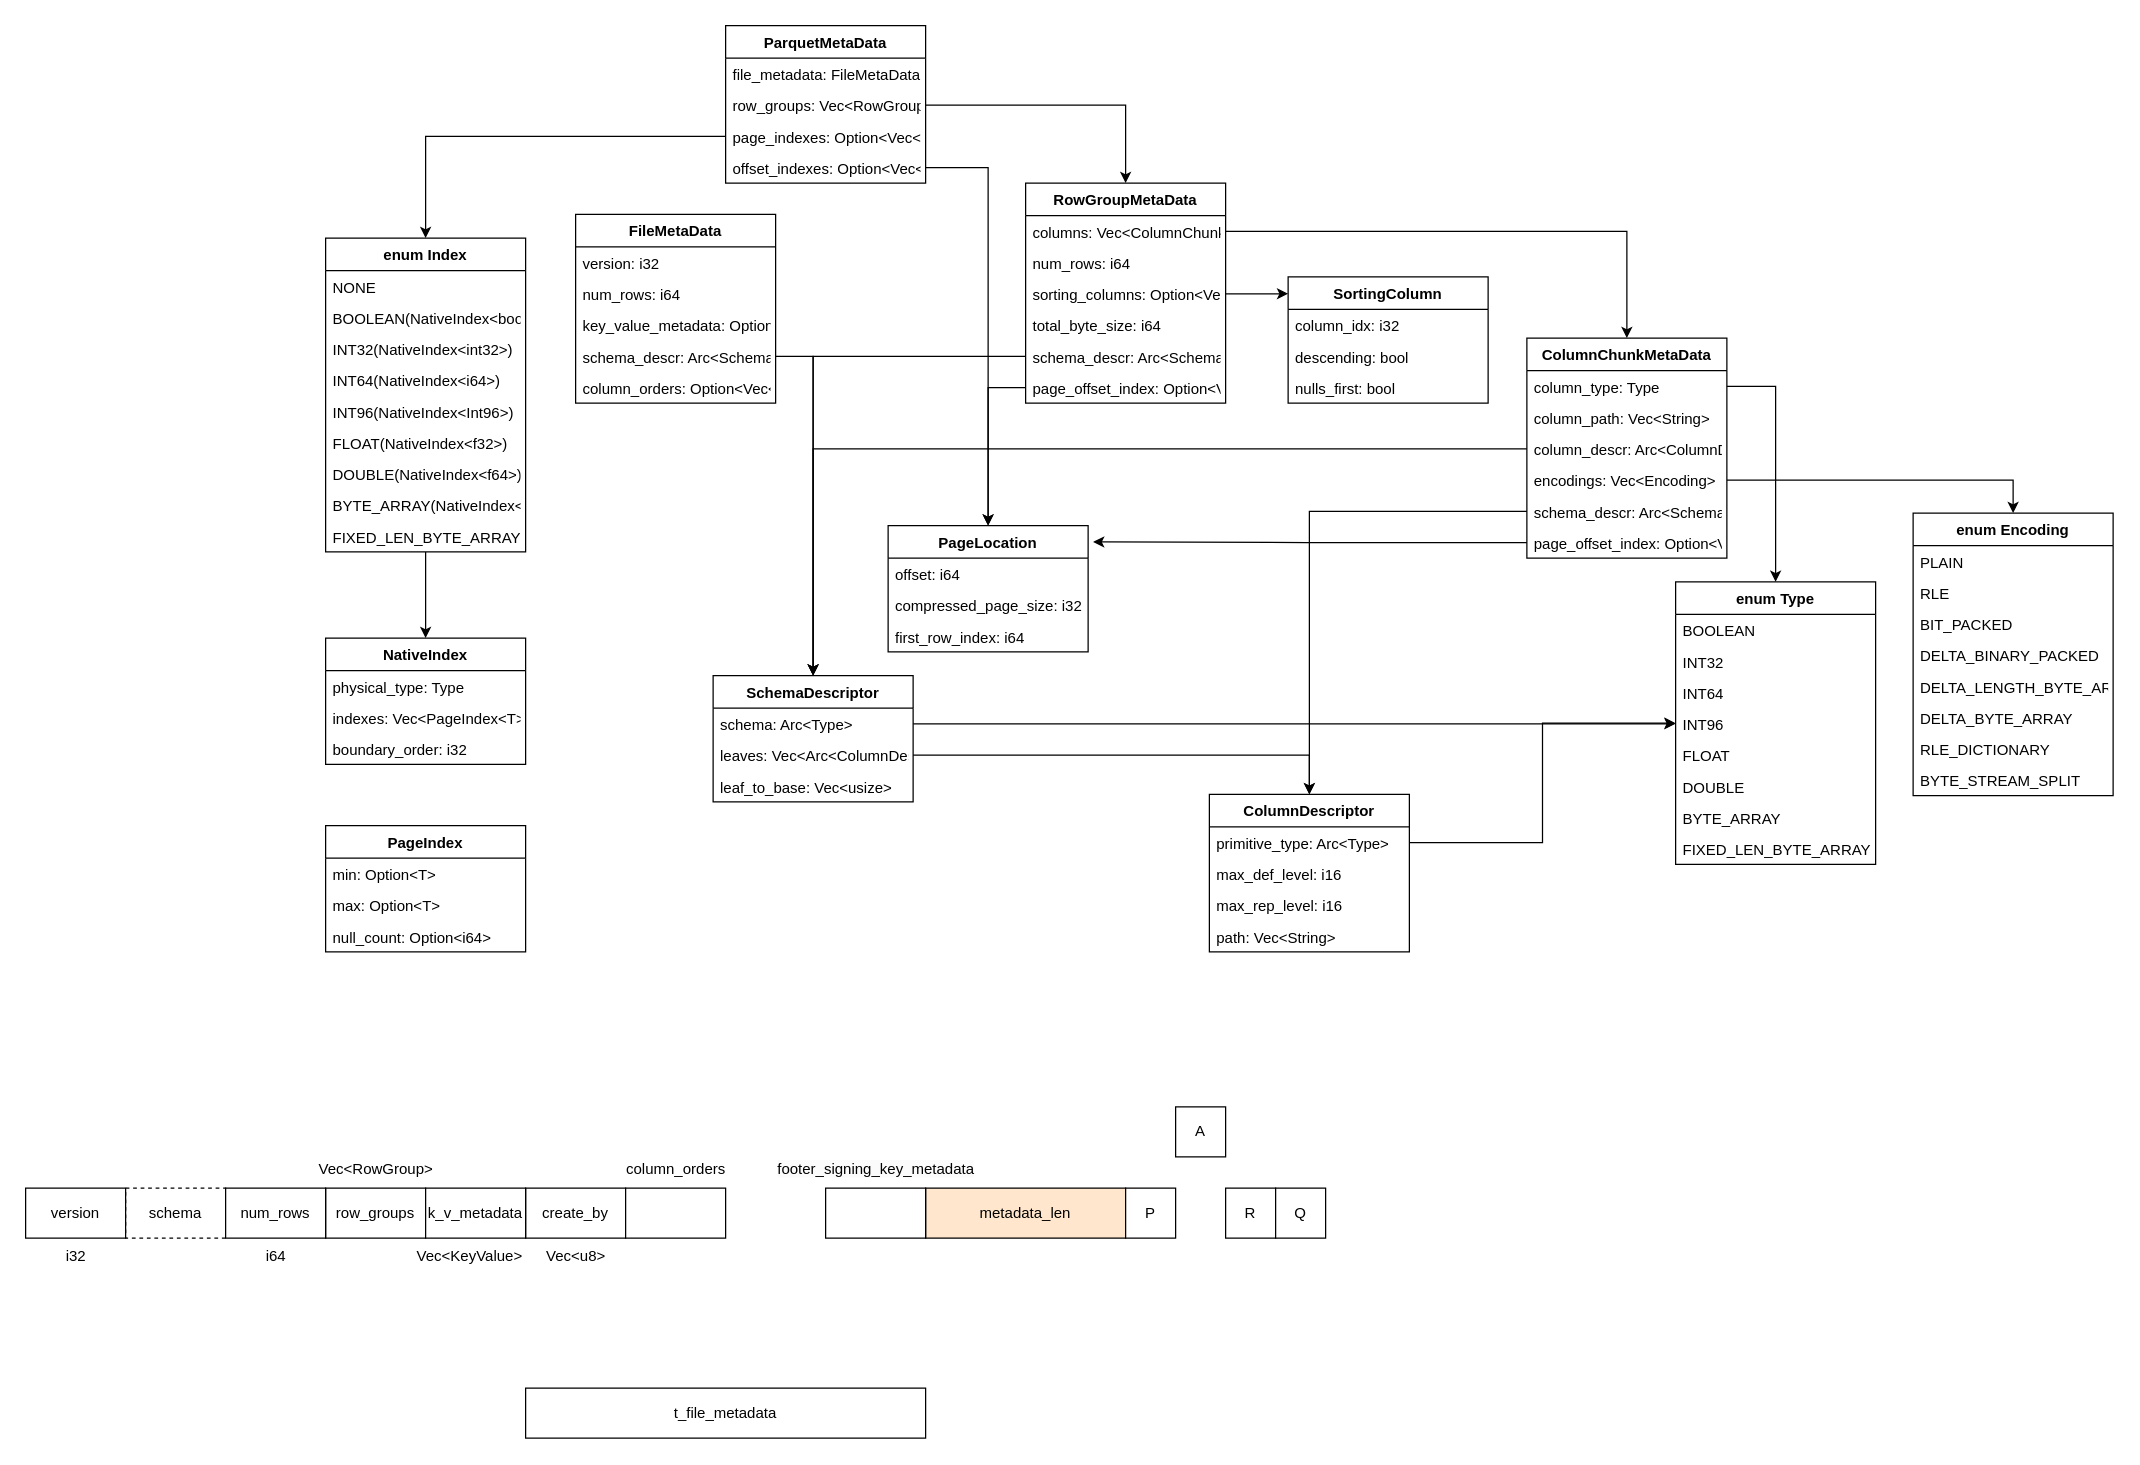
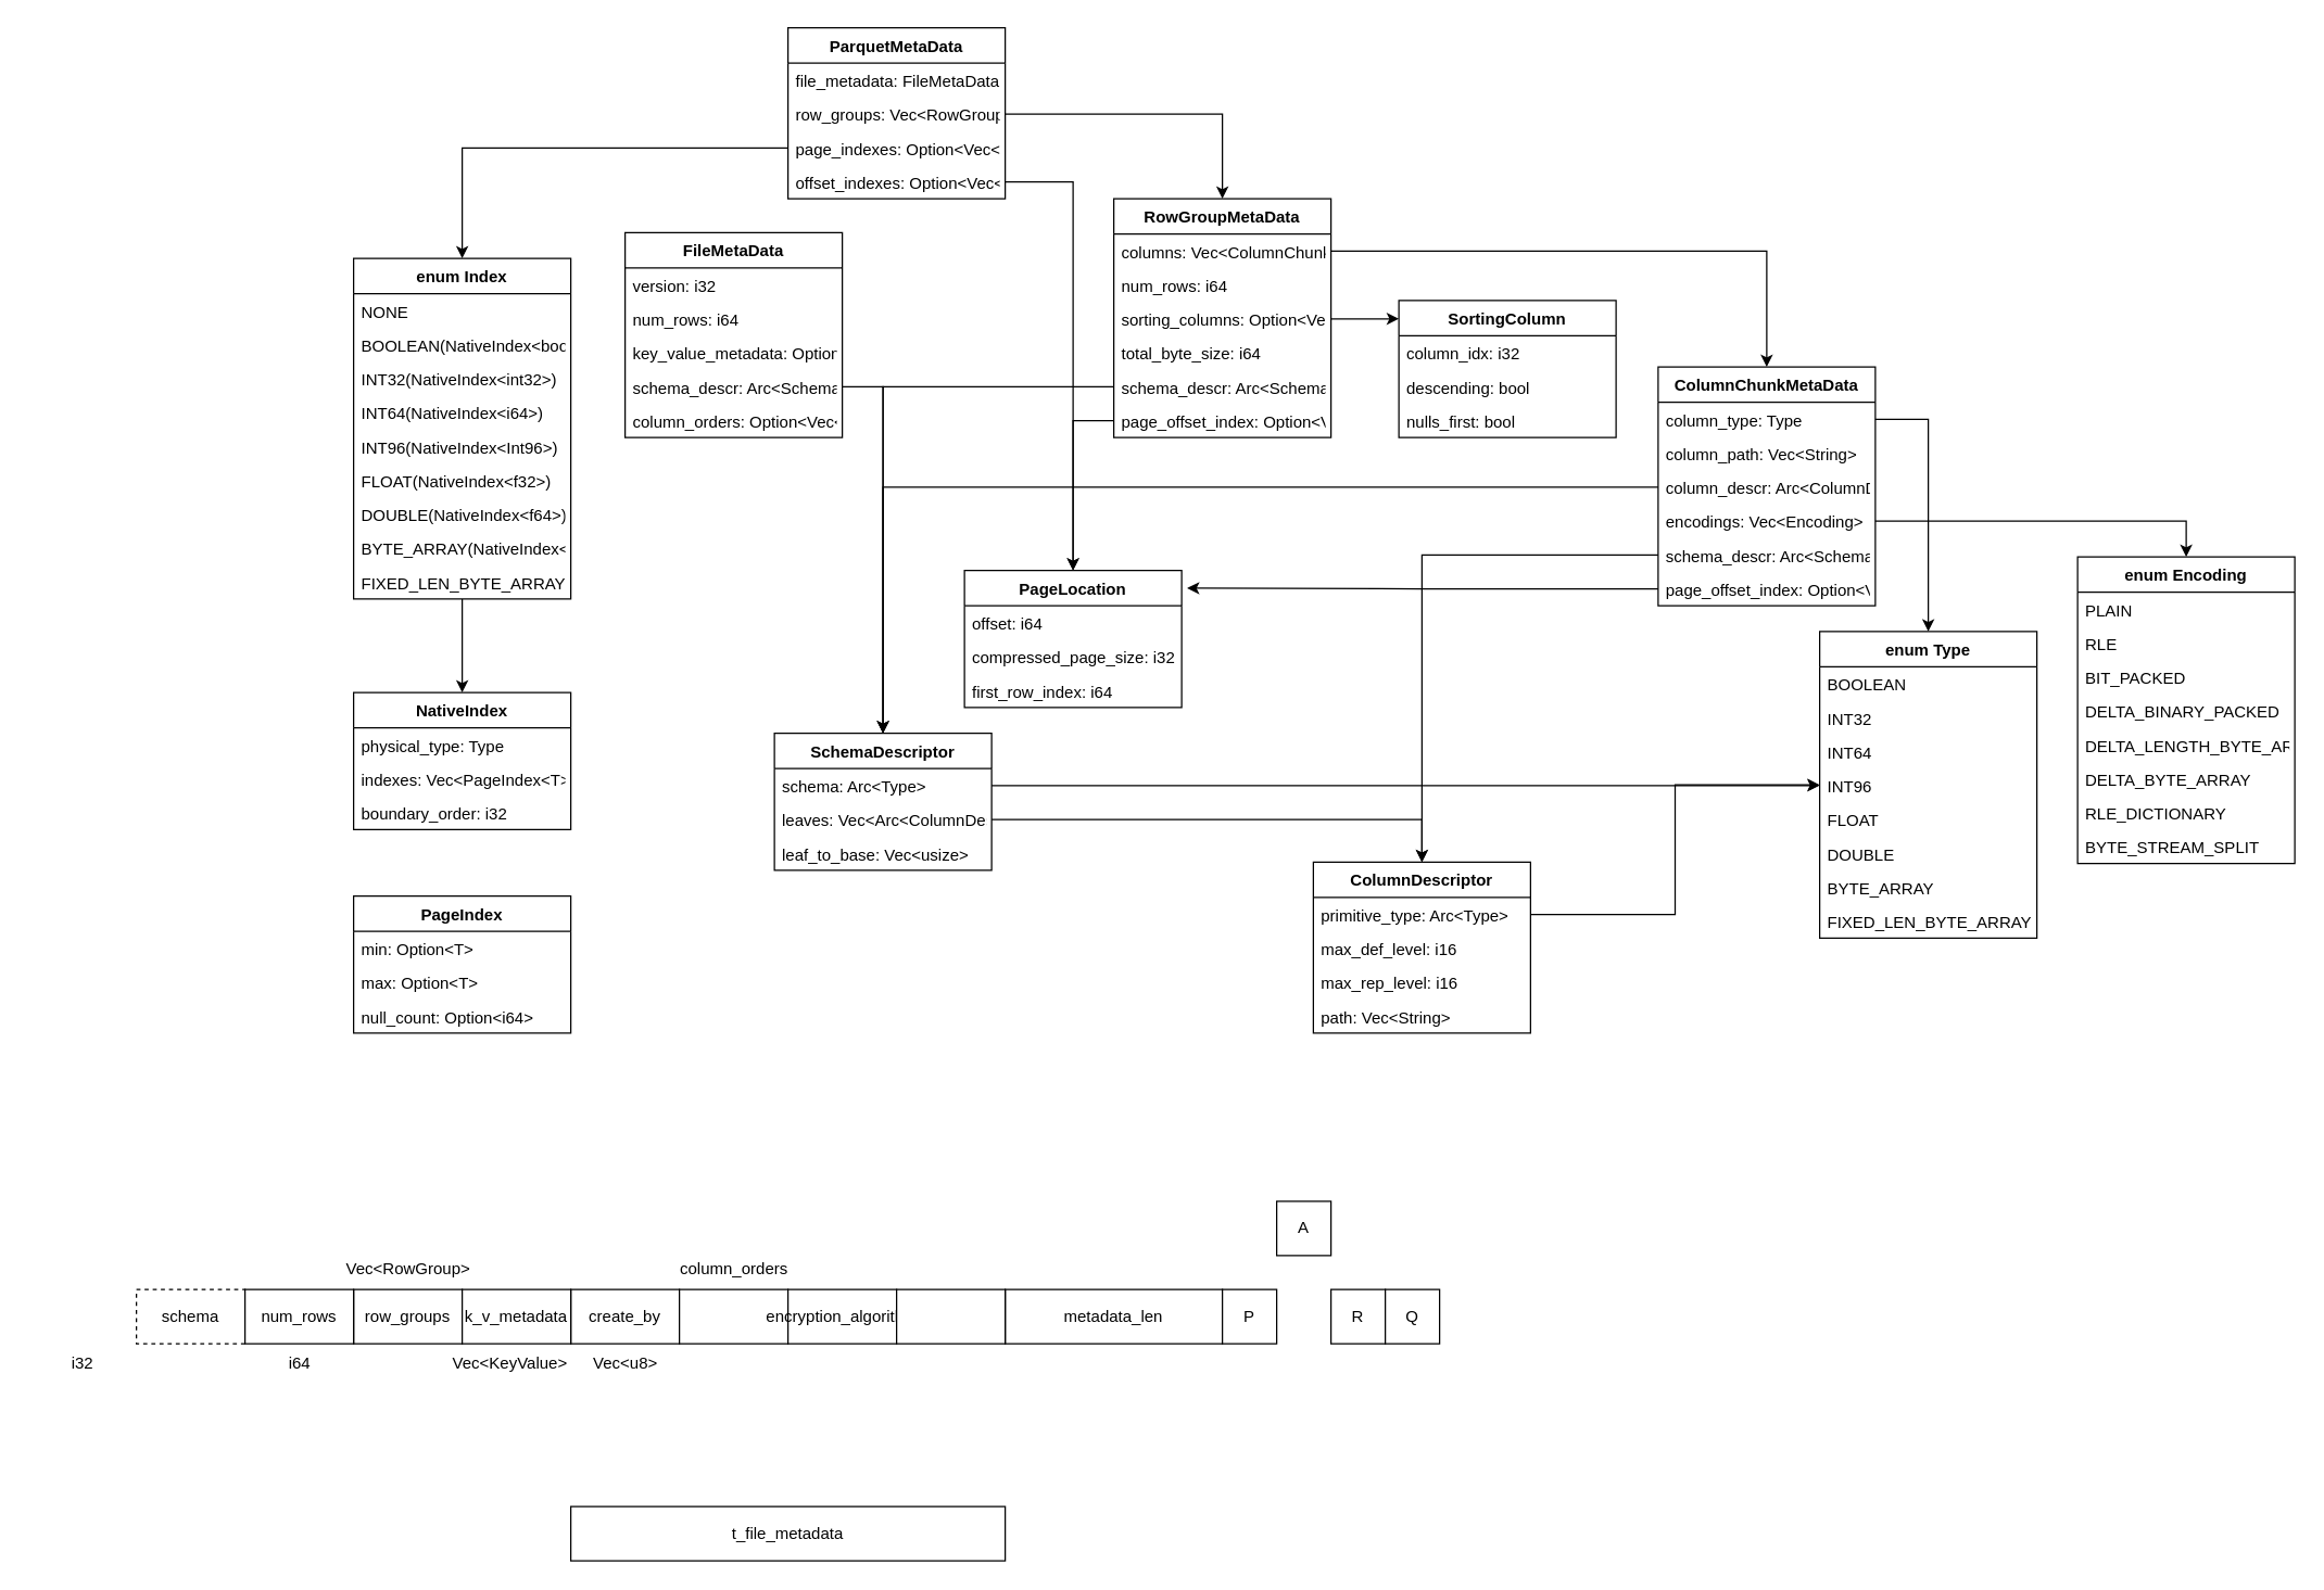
- <mxCell id="112" value="&lt;meta charset=&quot;utf-8&quot;&gt;&lt;span style=&quot;color: rgb(0, 0, 0); font-family: Helvetica; font-size: 12px; font-style: normal; font-variant-ligatures: normal; font-variant-caps: normal; font-weight: 400; letter-spacing: normal; orphans: 2; text-align: center; text-indent: 0px; text-transform: none; widows: 2; word-spacing: 0px; -webkit-text-stroke-width: 0px; background-color: rgb(251, 251, 251); text-decoration-thickness: initial; text-decoration-style: initial; text-decoration-color: initial; float: none; display: inline !important;&quot;&gt;footer_signing_key_metadata&lt;/span&gt;" style="text;html=1;align=center;verticalAlign=middle;resizable=0;points=[];autosize=1;strokeColor=none;fillColor=none;" parent="1" vertex="1"><mxGeometry x="610" y="920" width="180" height="30" as="geometry" /></mxCell>
- <mxCell id="109" value="version" style="rounded=0;whiteSpace=wrap;html=1;" parent="1" vertex="1"><mxGeometry x="20" y="950" width="80" height="40" as="geometry" /></mxCell>
+ <mxCell id="110" value="&lt;div&gt;encryption_algorithm&lt;/div&gt;" style="rounded=0;whiteSpace=wrap;html=1;" parent="1" vertex="1"><mxGeometry x="580" y="950" width="80" height="40" as="geometry" /></mxCell>
- <mxCell id="97" value="metadata_len" style="rounded=0;whiteSpace=wrap;html=1;fillColor=#ffe6cc;" parent="1" vertex="1"><mxGeometry x="740" y="950" width="160" height="40" as="geometry" /></mxCell>
+ <mxCell id="97" value="metadata_len" style="rounded=0;whiteSpace=wrap;html=1;" parent="1" vertex="1"><mxGeometry x="740" y="950" width="160" height="40" as="geometry" /></mxCell>
